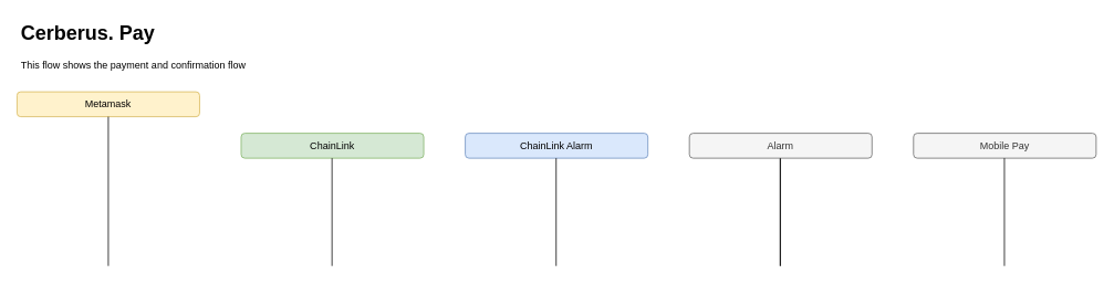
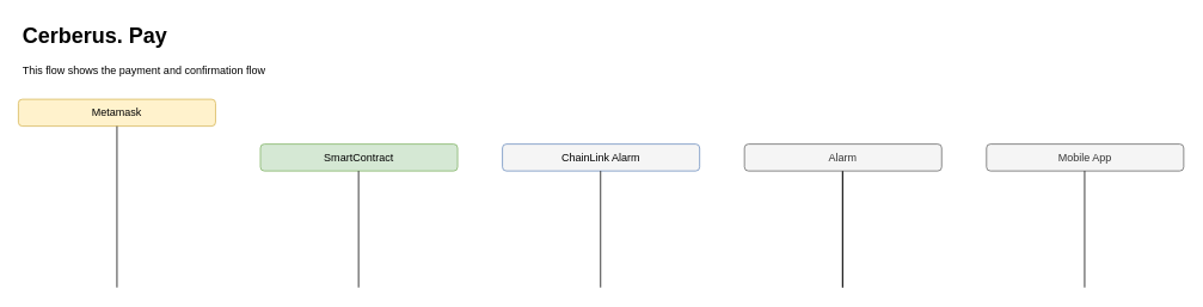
- <mxCell id="6" value="ChainLink" style="rounded=1;whiteSpace=wrap;html=1;fillColor=#d5e8d4;strokeColor=#82b366;" vertex="1" parent="1"><mxGeometry x="290" y="160" width="220" height="30" as="geometry" /></mxCell>
+ <mxCell id="6" value="SmartContract" style="rounded=1;whiteSpace=wrap;html=1;fillColor=#d5e8d4;strokeColor=#82b366;" vertex="1" parent="1"><mxGeometry x="290" y="160" width="220" height="30" as="geometry" /></mxCell>
- <mxCell id="8" value="ChainLink Alarm" style="rounded=1;whiteSpace=wrap;html=1;fillColor=#dae8fc;strokeColor=#6c8ebf;" vertex="1" parent="1"><mxGeometry x="560" y="160" width="220" height="30" as="geometry" /></mxCell>
+ <mxCell id="8" value="ChainLink Alarm" style="rounded=1;whiteSpace=wrap;html=1;fillColor=#f5f5f5;strokeColor=#6c8ebf;" vertex="1" parent="1"><mxGeometry x="560" y="160" width="220" height="30" as="geometry" /></mxCell>
- <mxCell id="10" value="Mobile Pay" style="rounded=1;whiteSpace=wrap;html=1;fillColor=#f5f5f5;strokeColor=#666666;fontColor=#333333;" vertex="1" parent="1"><mxGeometry x="1100" y="160" width="220" height="30" as="geometry" /></mxCell>
+ <mxCell id="10" value="Mobile App" style="rounded=1;whiteSpace=wrap;html=1;fillColor=#f5f5f5;strokeColor=#666666;fontColor=#333333;" vertex="1" parent="1"><mxGeometry x="1100" y="160" width="220" height="30" as="geometry" /></mxCell>
